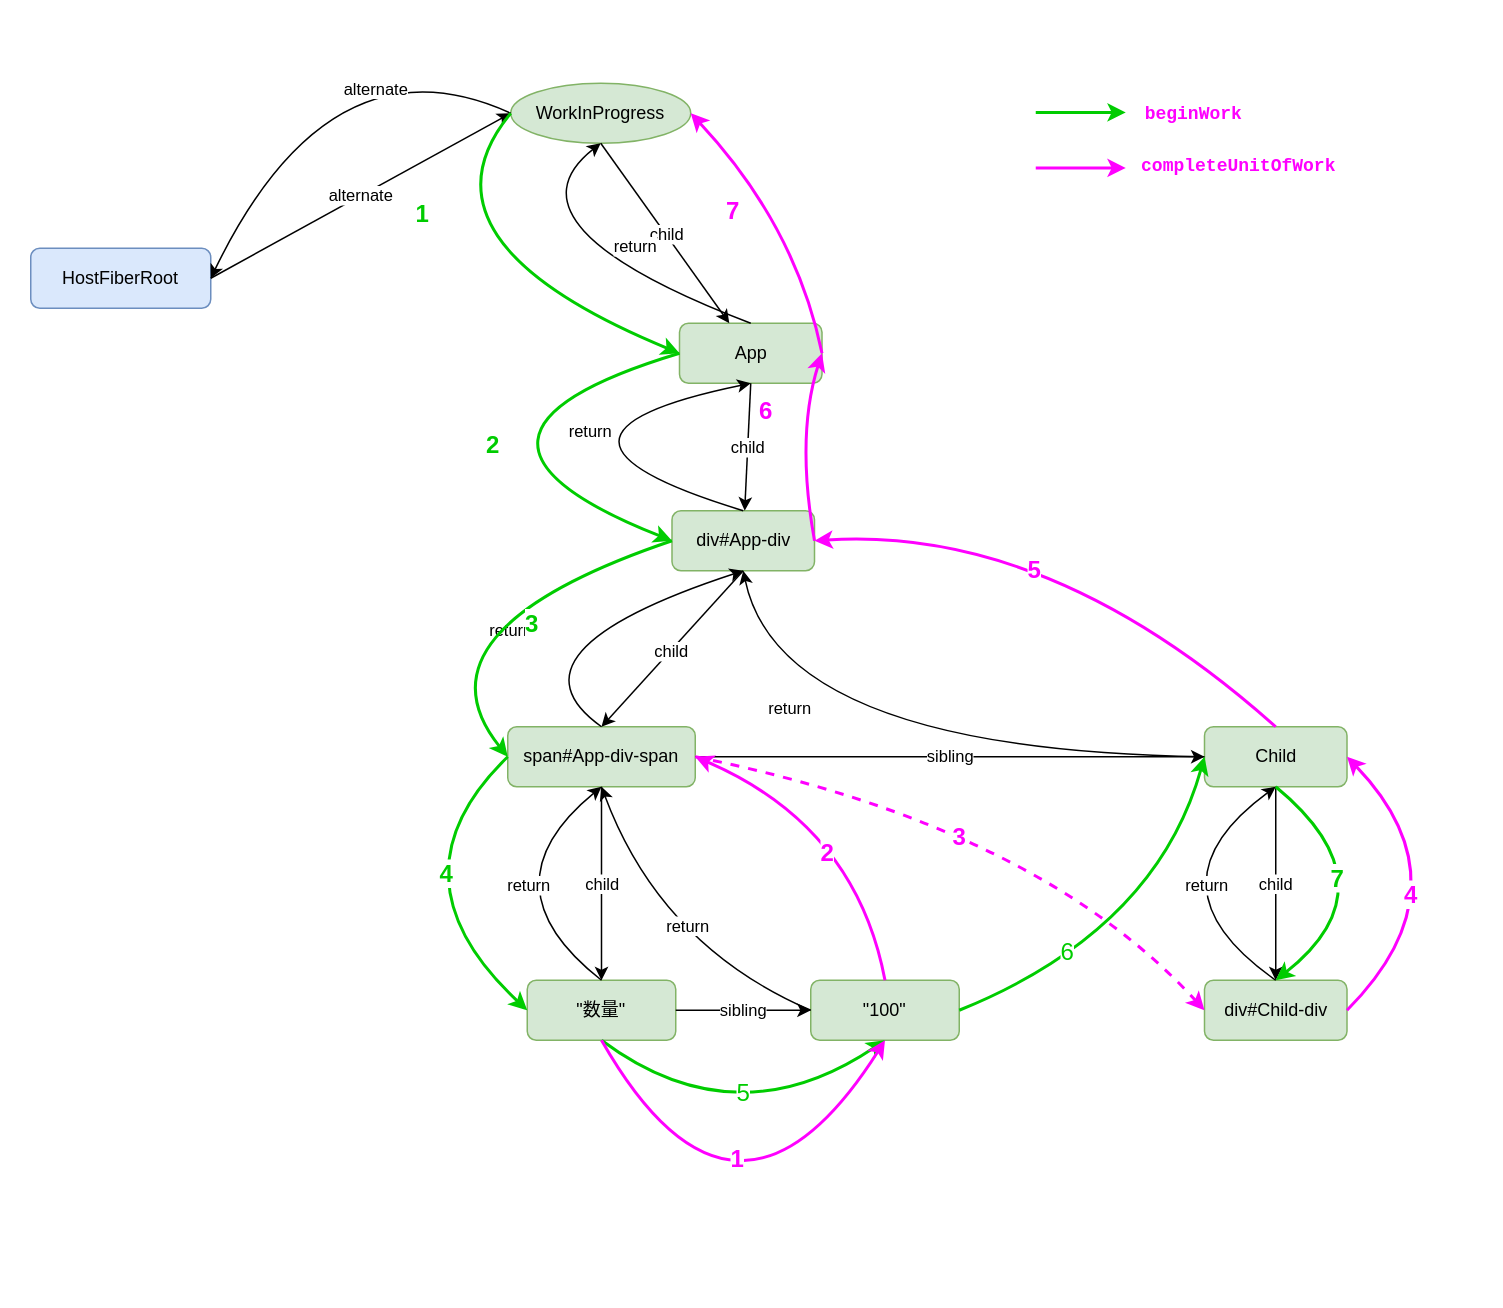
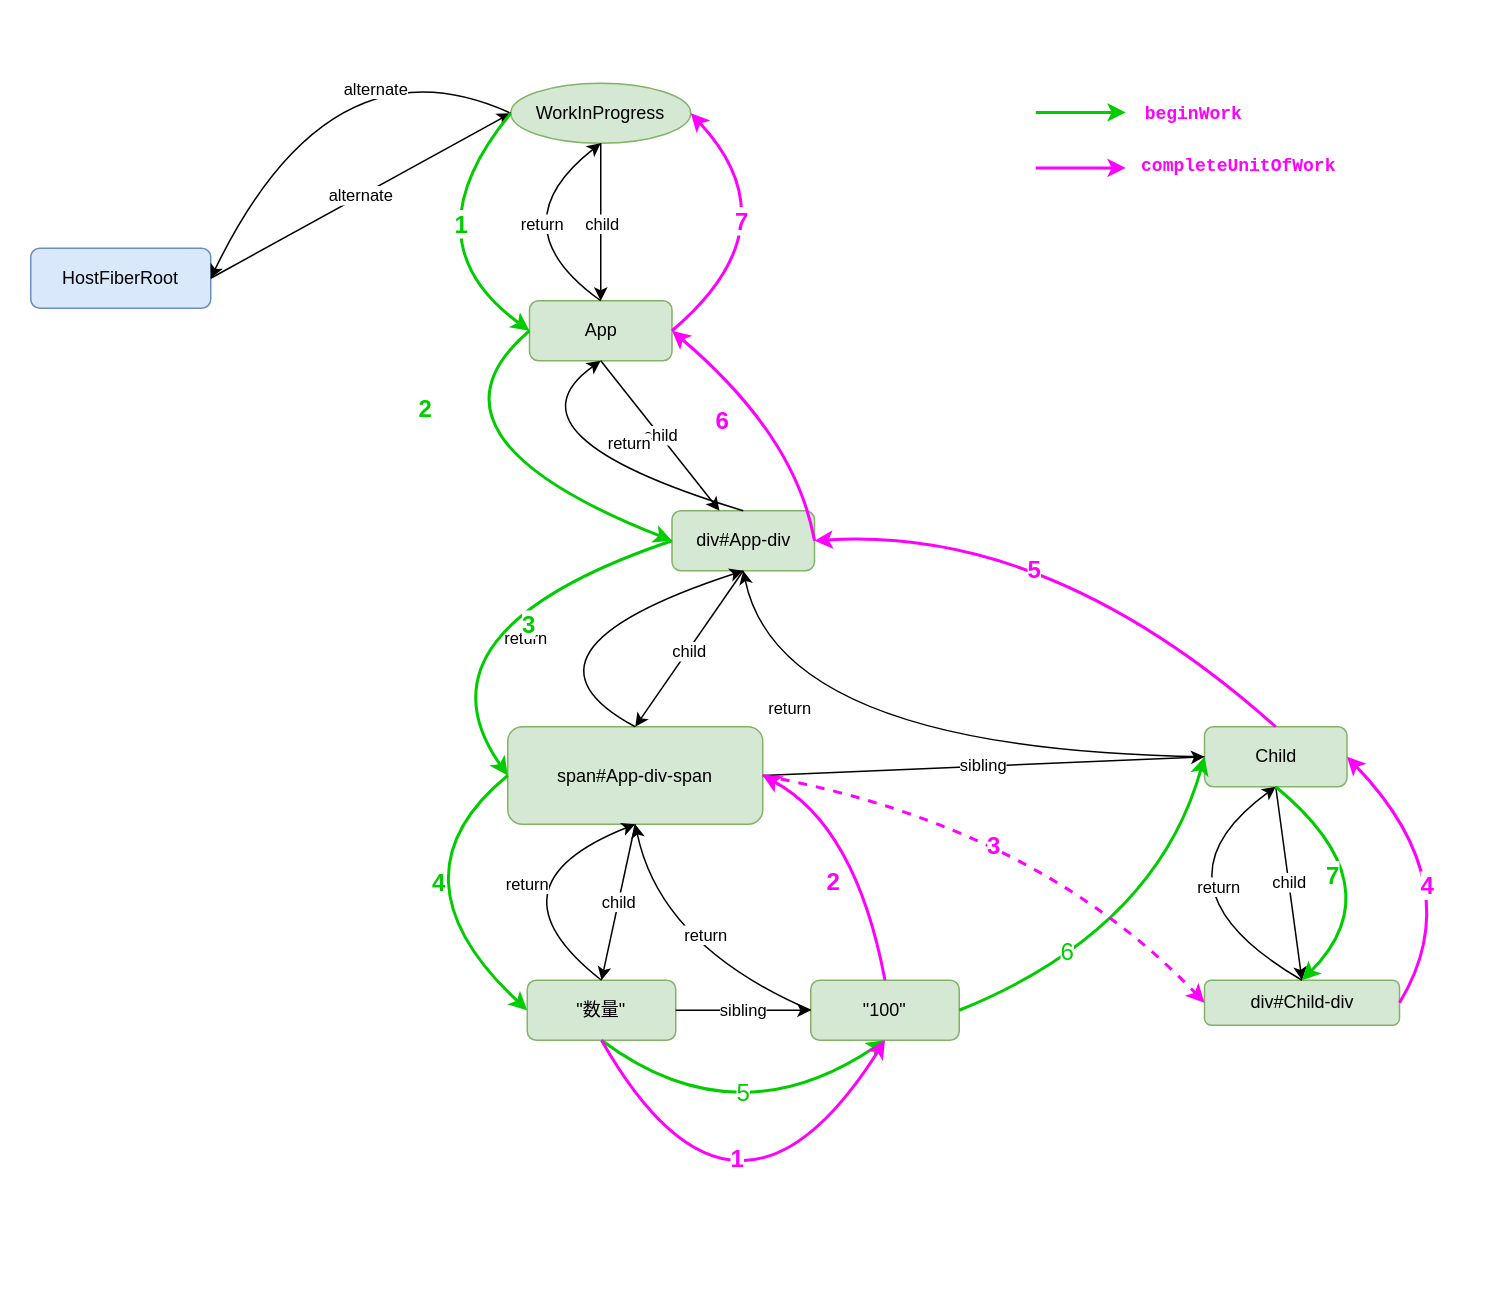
- <mxCell id="7" value="App" style="rounded=1;whiteSpace=wrap;html=1;labelBackgroundColor=none;fillColor=#d5e8d4;strokeColor=#82b366;" parent="1" vertex="1"><mxGeometry x="452.5" y="215" width="95" height="40" as="geometry" /></mxCell>
+ <mxCell id="7" value="App" style="rounded=1;whiteSpace=wrap;html=1;labelBackgroundColor=none;fillColor=#d5e8d4;strokeColor=#82b366;" parent="1" vertex="1"><mxGeometry x="352.5" y="200" width="95" height="40" as="geometry" /></mxCell>
- <mxCell id="9" value="span#App-div-span" style="rounded=1;whiteSpace=wrap;html=1;labelBackgroundColor=none;fillColor=#d5e8d4;strokeColor=#82b366;" parent="1" vertex="1"><mxGeometry x="338" y="484" width="125" height="40" as="geometry" /></mxCell>
+ <mxCell id="9" value="span#App-div-span" style="rounded=1;whiteSpace=wrap;html=1;labelBackgroundColor=none;fillColor=#d5e8d4;strokeColor=#82b366;" parent="1" vertex="1"><mxGeometry x="338" y="484" width="170" height="65" as="geometry" /></mxCell>
- <mxCell id="13" value="div#Child-div" style="rounded=1;whiteSpace=wrap;html=1;labelBackgroundColor=none;fillColor=#d5e8d4;strokeColor=#82b366;" parent="1" vertex="1"><mxGeometry x="802.5" y="653" width="95" height="40" as="geometry" /></mxCell>
+ <mxCell id="13" value="div#Child-div" style="rounded=1;whiteSpace=wrap;html=1;labelBackgroundColor=none;fillColor=#d5e8d4;strokeColor=#82b366;" parent="1" vertex="1"><mxGeometry x="802.5" y="653" width="130" height="30" as="geometry" /></mxCell>
